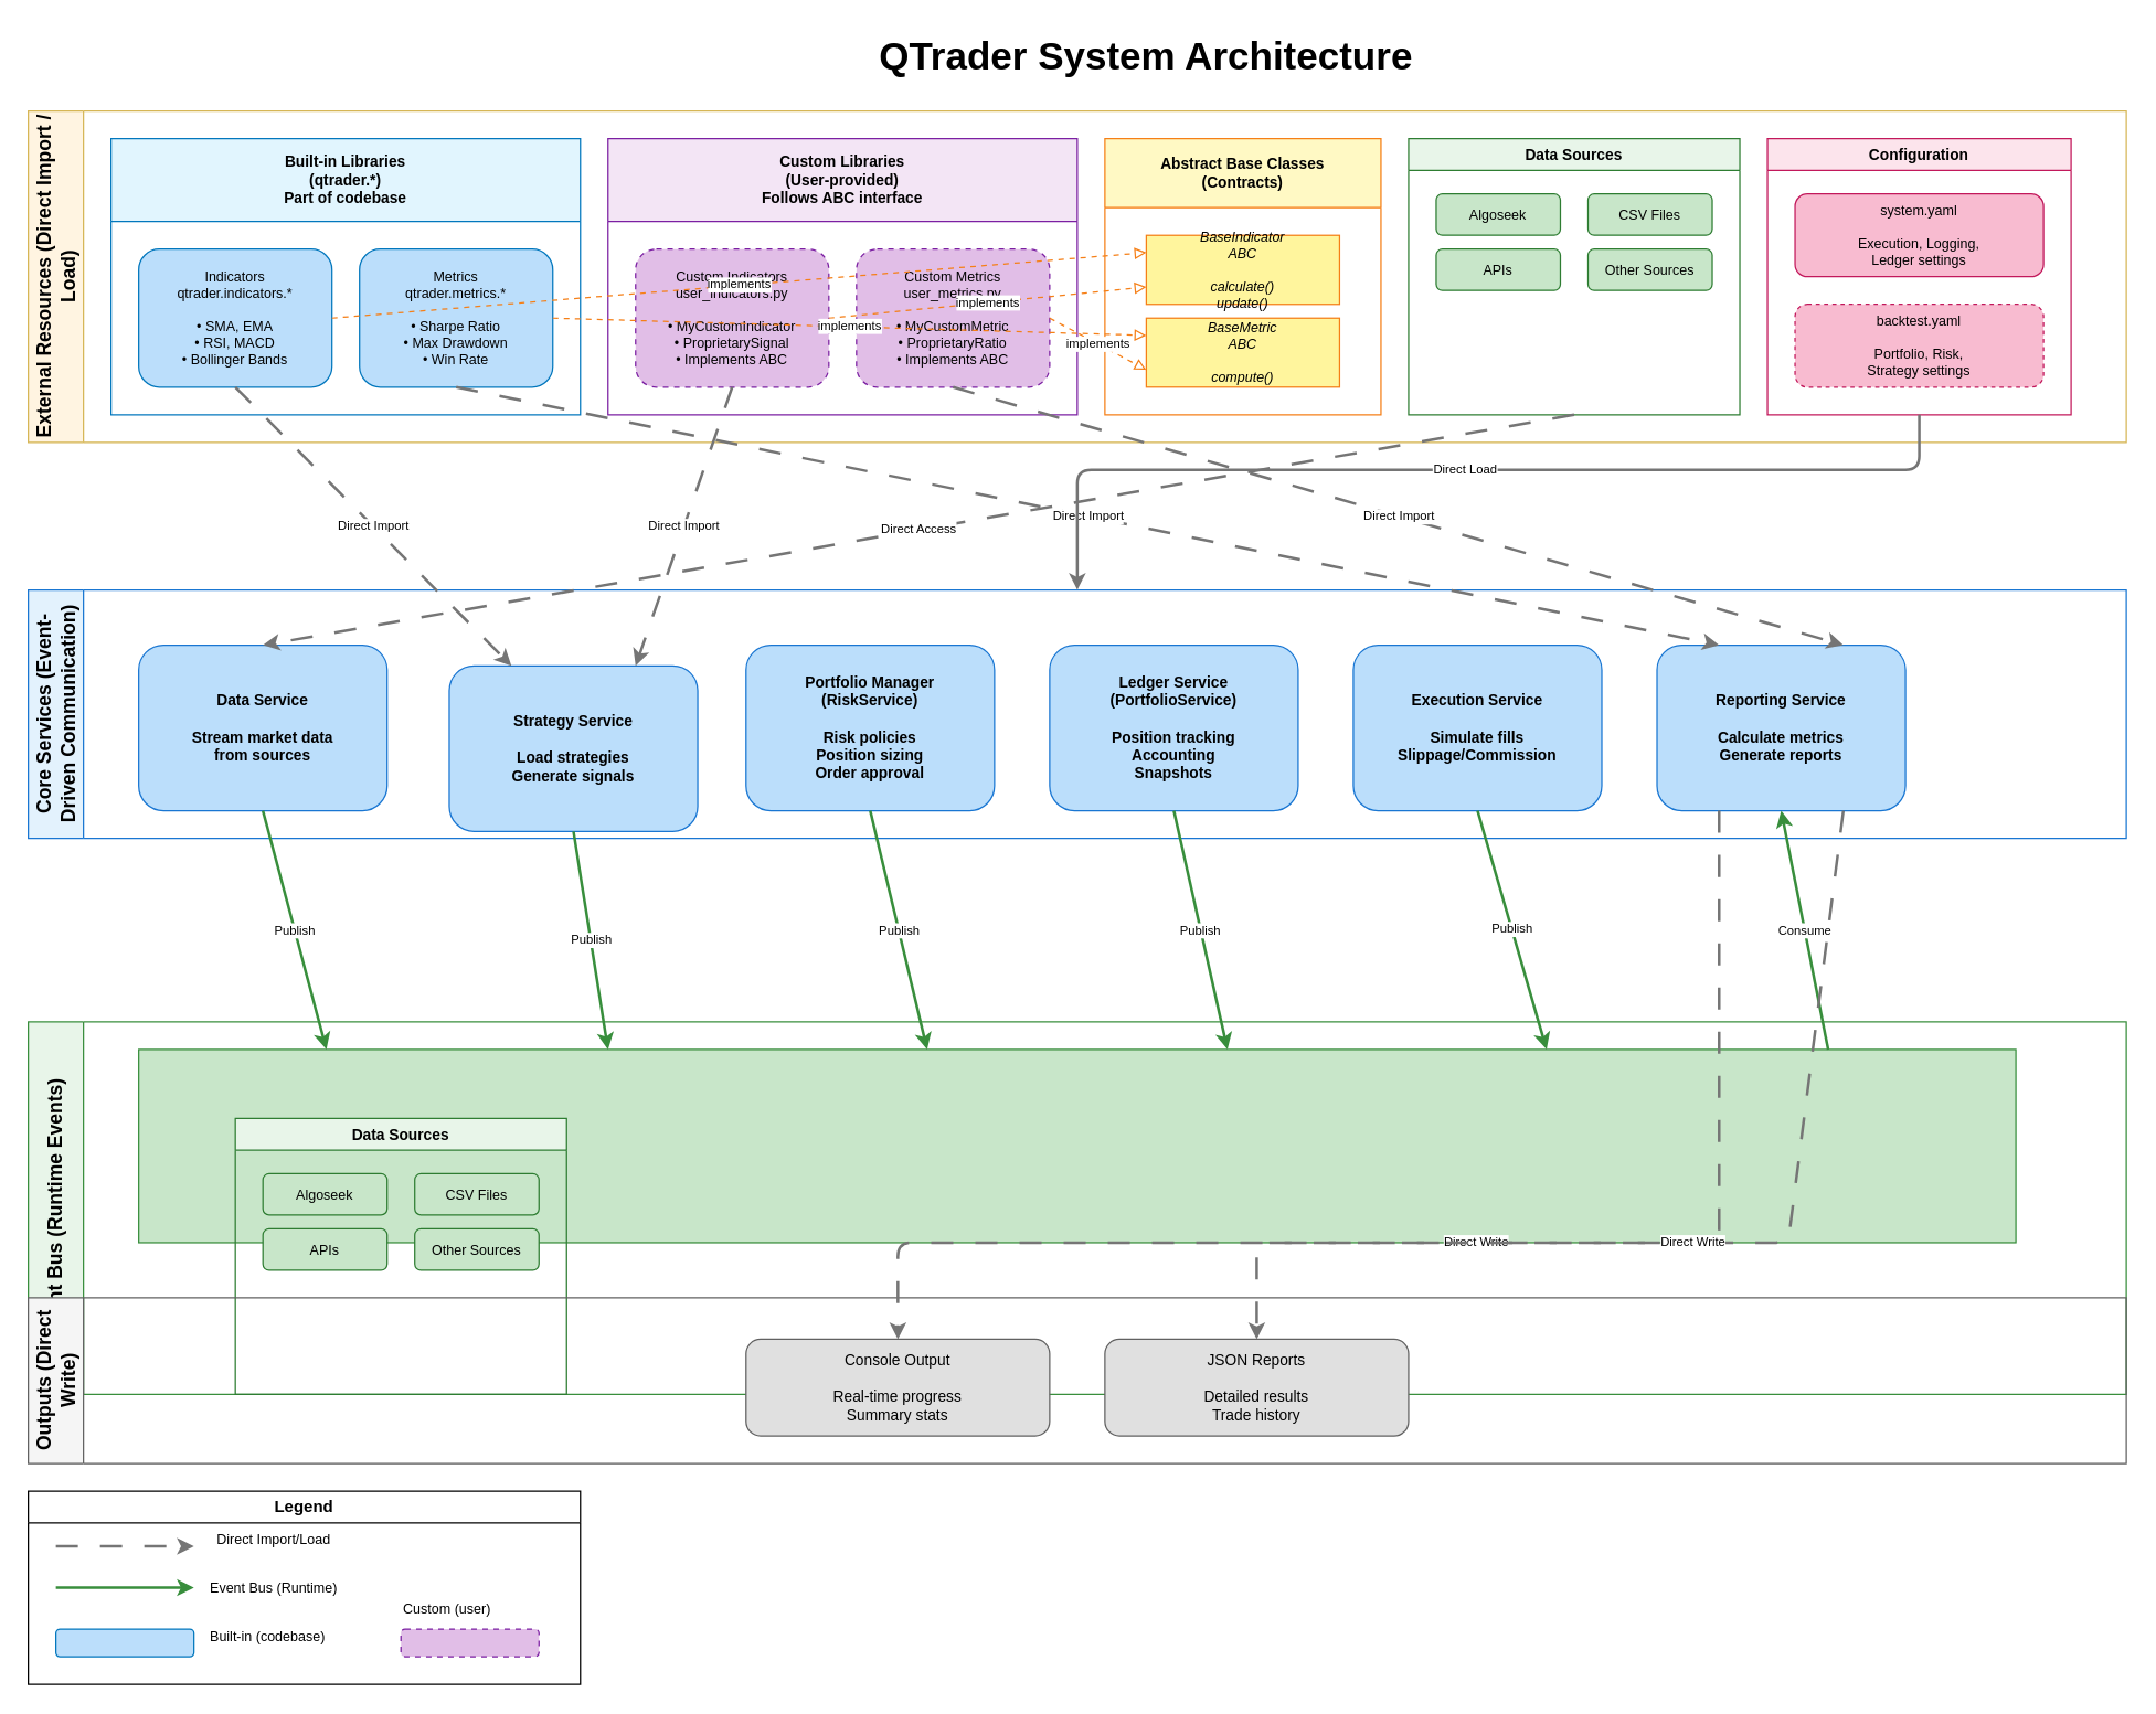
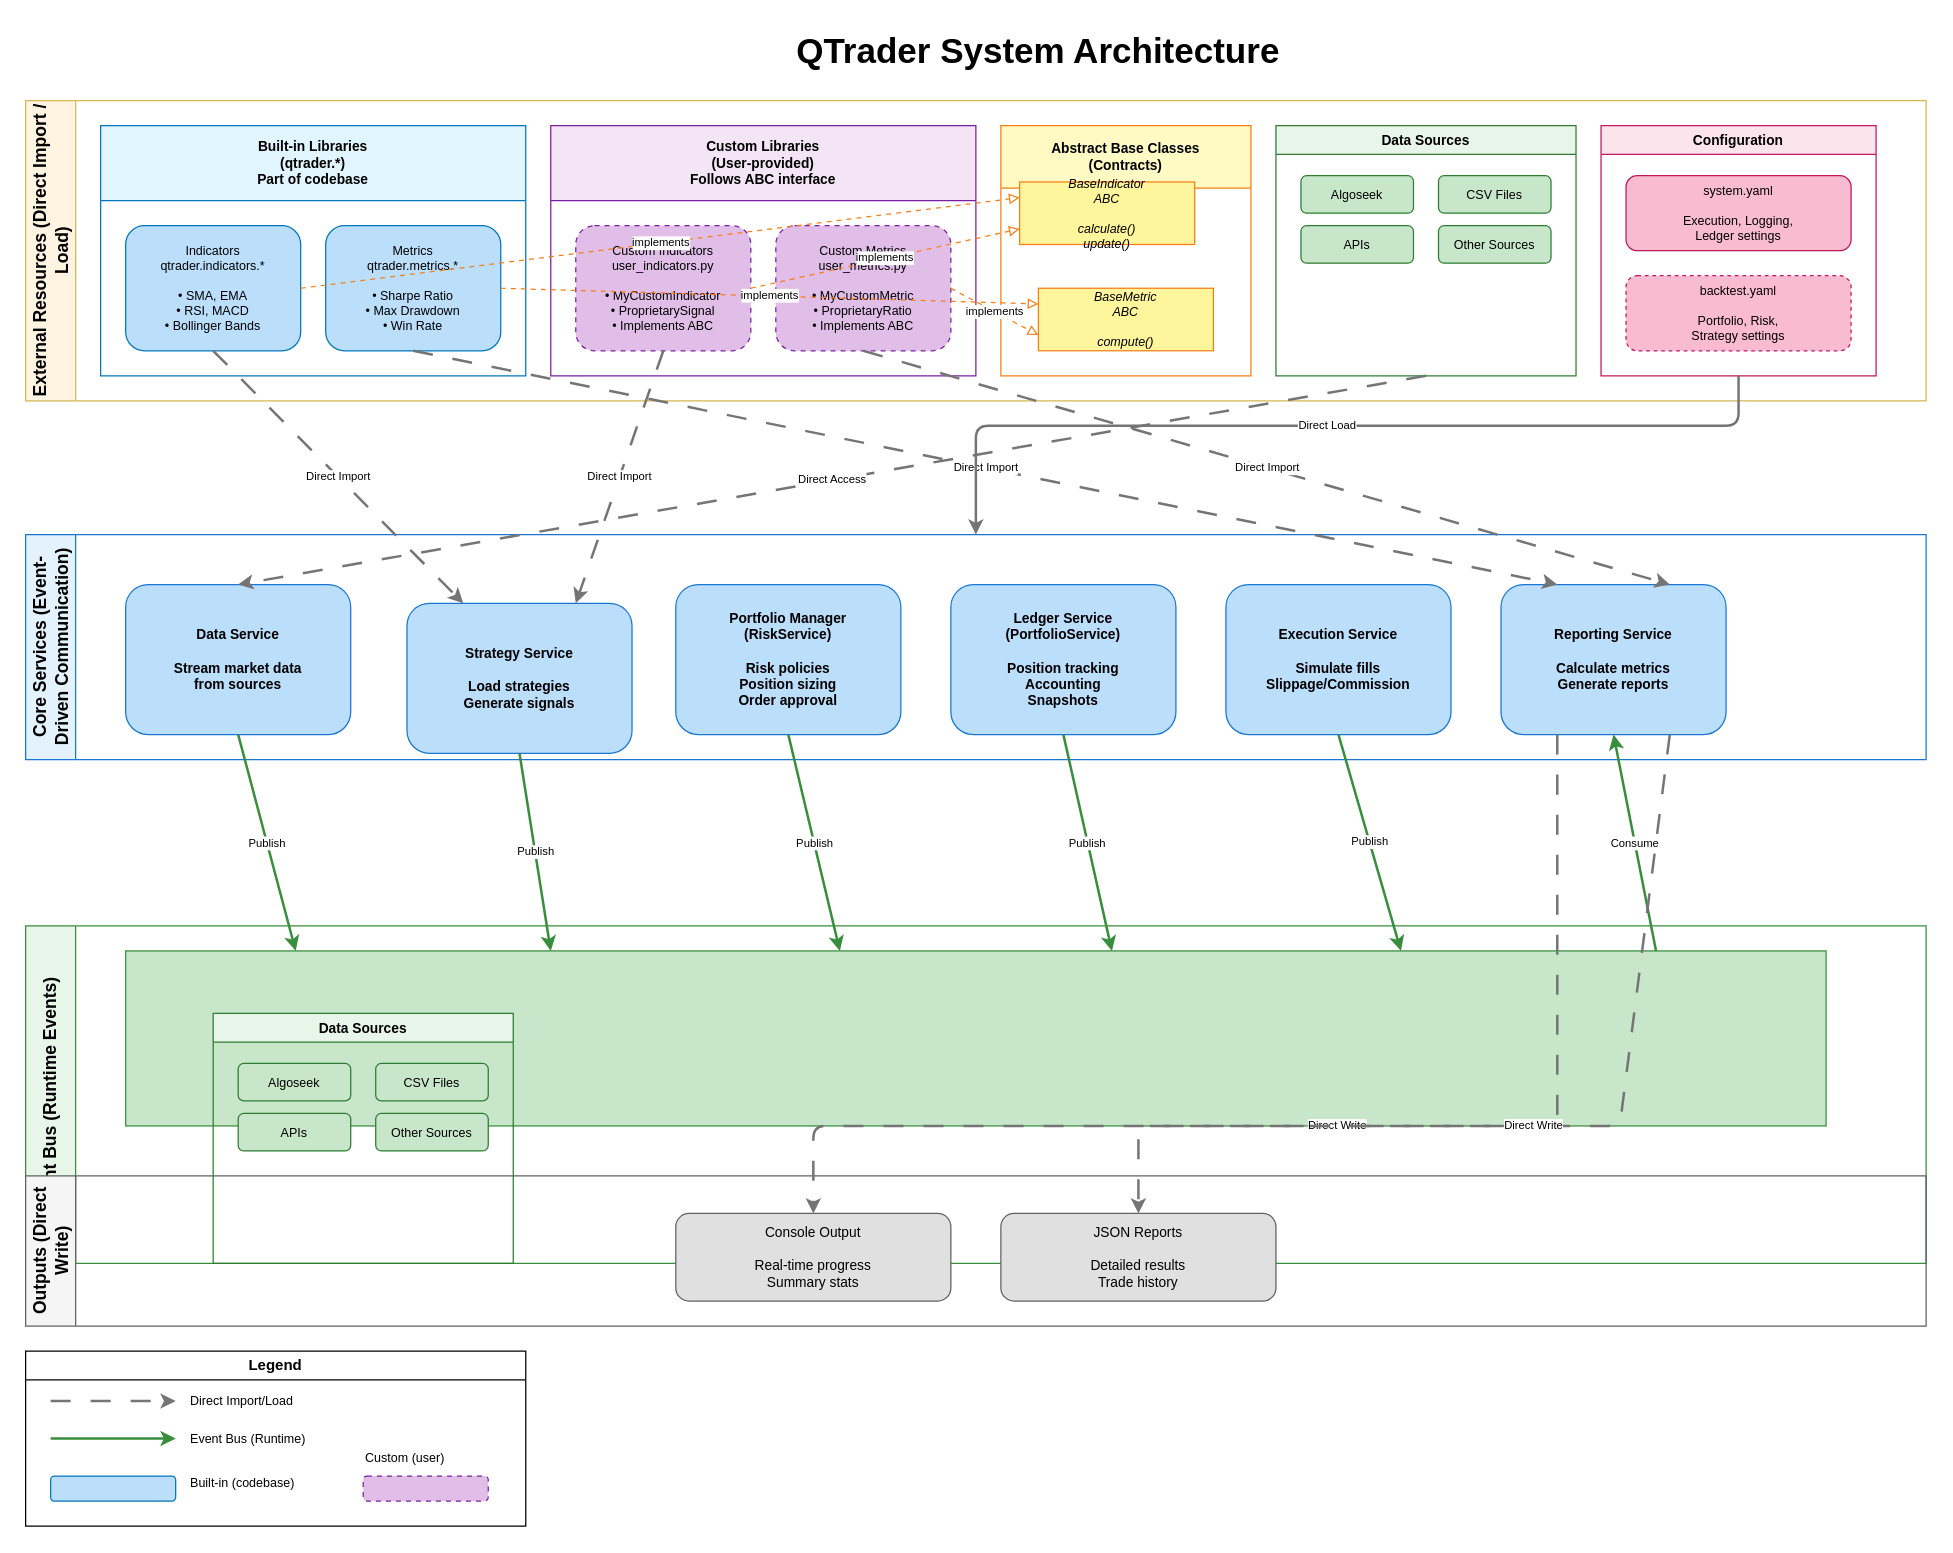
- <mxCell id="11" value="BaseIndicator&#10;ABC&#10;&#10;calculate()&#10;update()" style="rounded=0;whiteSpace=wrap;html=1;fillColor=#FFF59D;strokeColor=#F57F17;fontSize=10;fontStyle=2;" parent="10" vertex="1"><mxGeometry x="30" y="70" width="140" height="50" as="geometry" /></mxCell>
+ <mxCell id="11" value="BaseIndicator&#10;ABC&#10;&#10;calculate()&#10;update()" style="rounded=0;whiteSpace=wrap;html=1;fillColor=#FFF59D;strokeColor=#F57F17;fontSize=10;fontStyle=2;" parent="10" vertex="1"><mxGeometry x="15" y="45" width="140" height="50" as="geometry" /></mxCell>
- <mxCell id="40" value="Direct Import/Load" style="text;html=1;strokeColor=none;fillColor=none;align=left;verticalAlign=middle;whiteSpace=wrap;rounded=0;fontSize=10;" parent="38" vertex="1"><mxGeometry x="135" y="25" width="120" height="20" as="geometry" /></mxCell>
+ <mxCell id="40" value="Direct Import/Load" style="text;html=1;strokeColor=none;fillColor=none;align=left;verticalAlign=middle;whiteSpace=wrap;rounded=0;fontSize=10;" parent="38" vertex="1"><mxGeometry x="130" y="30" width="120" height="20" as="geometry" /></mxCell>
